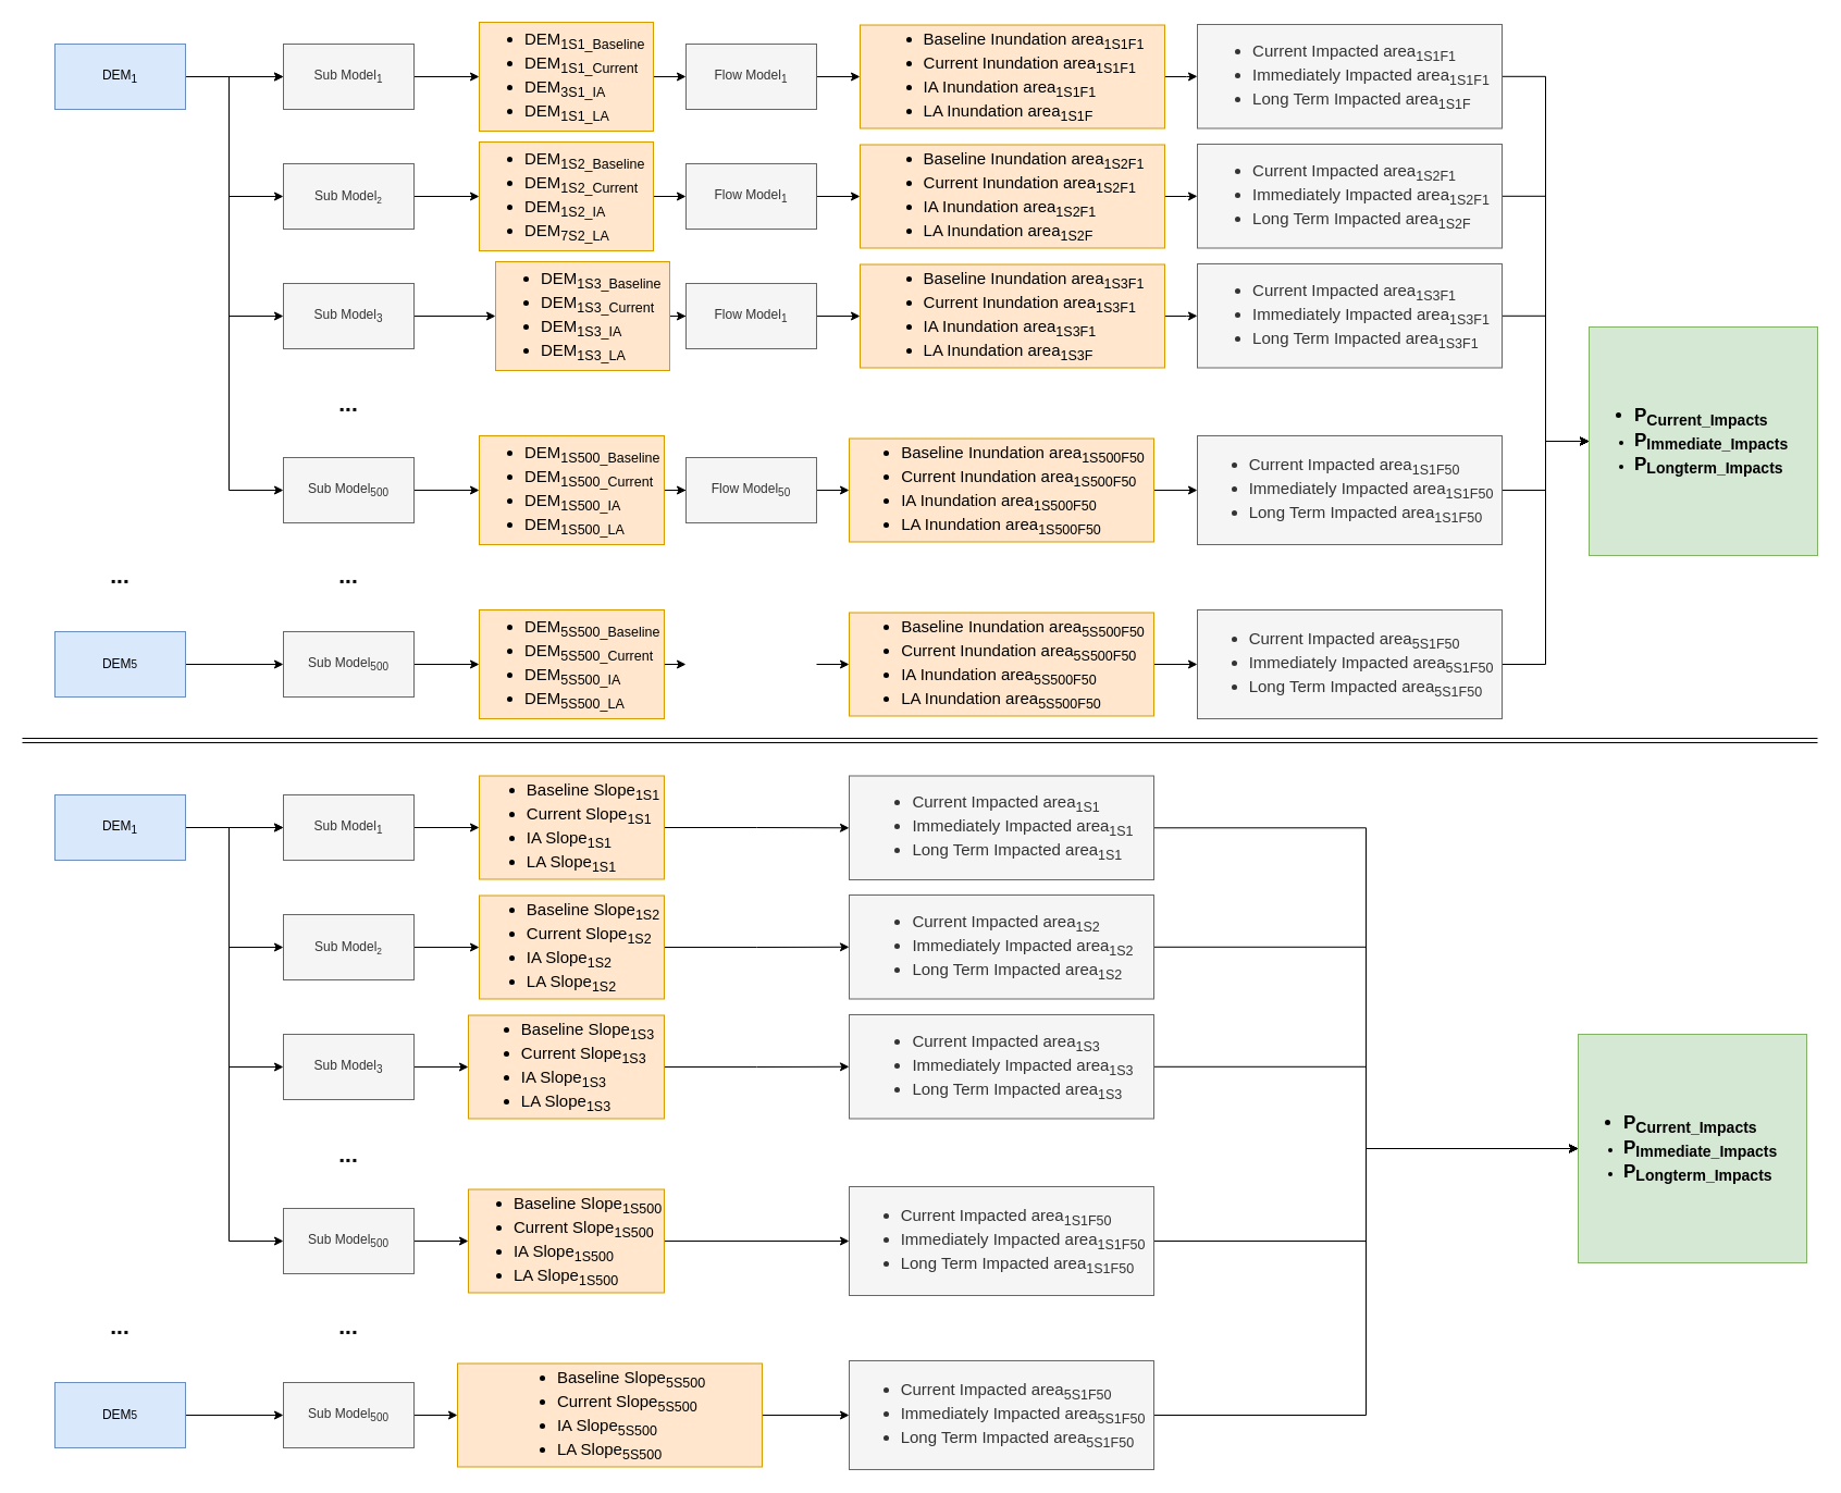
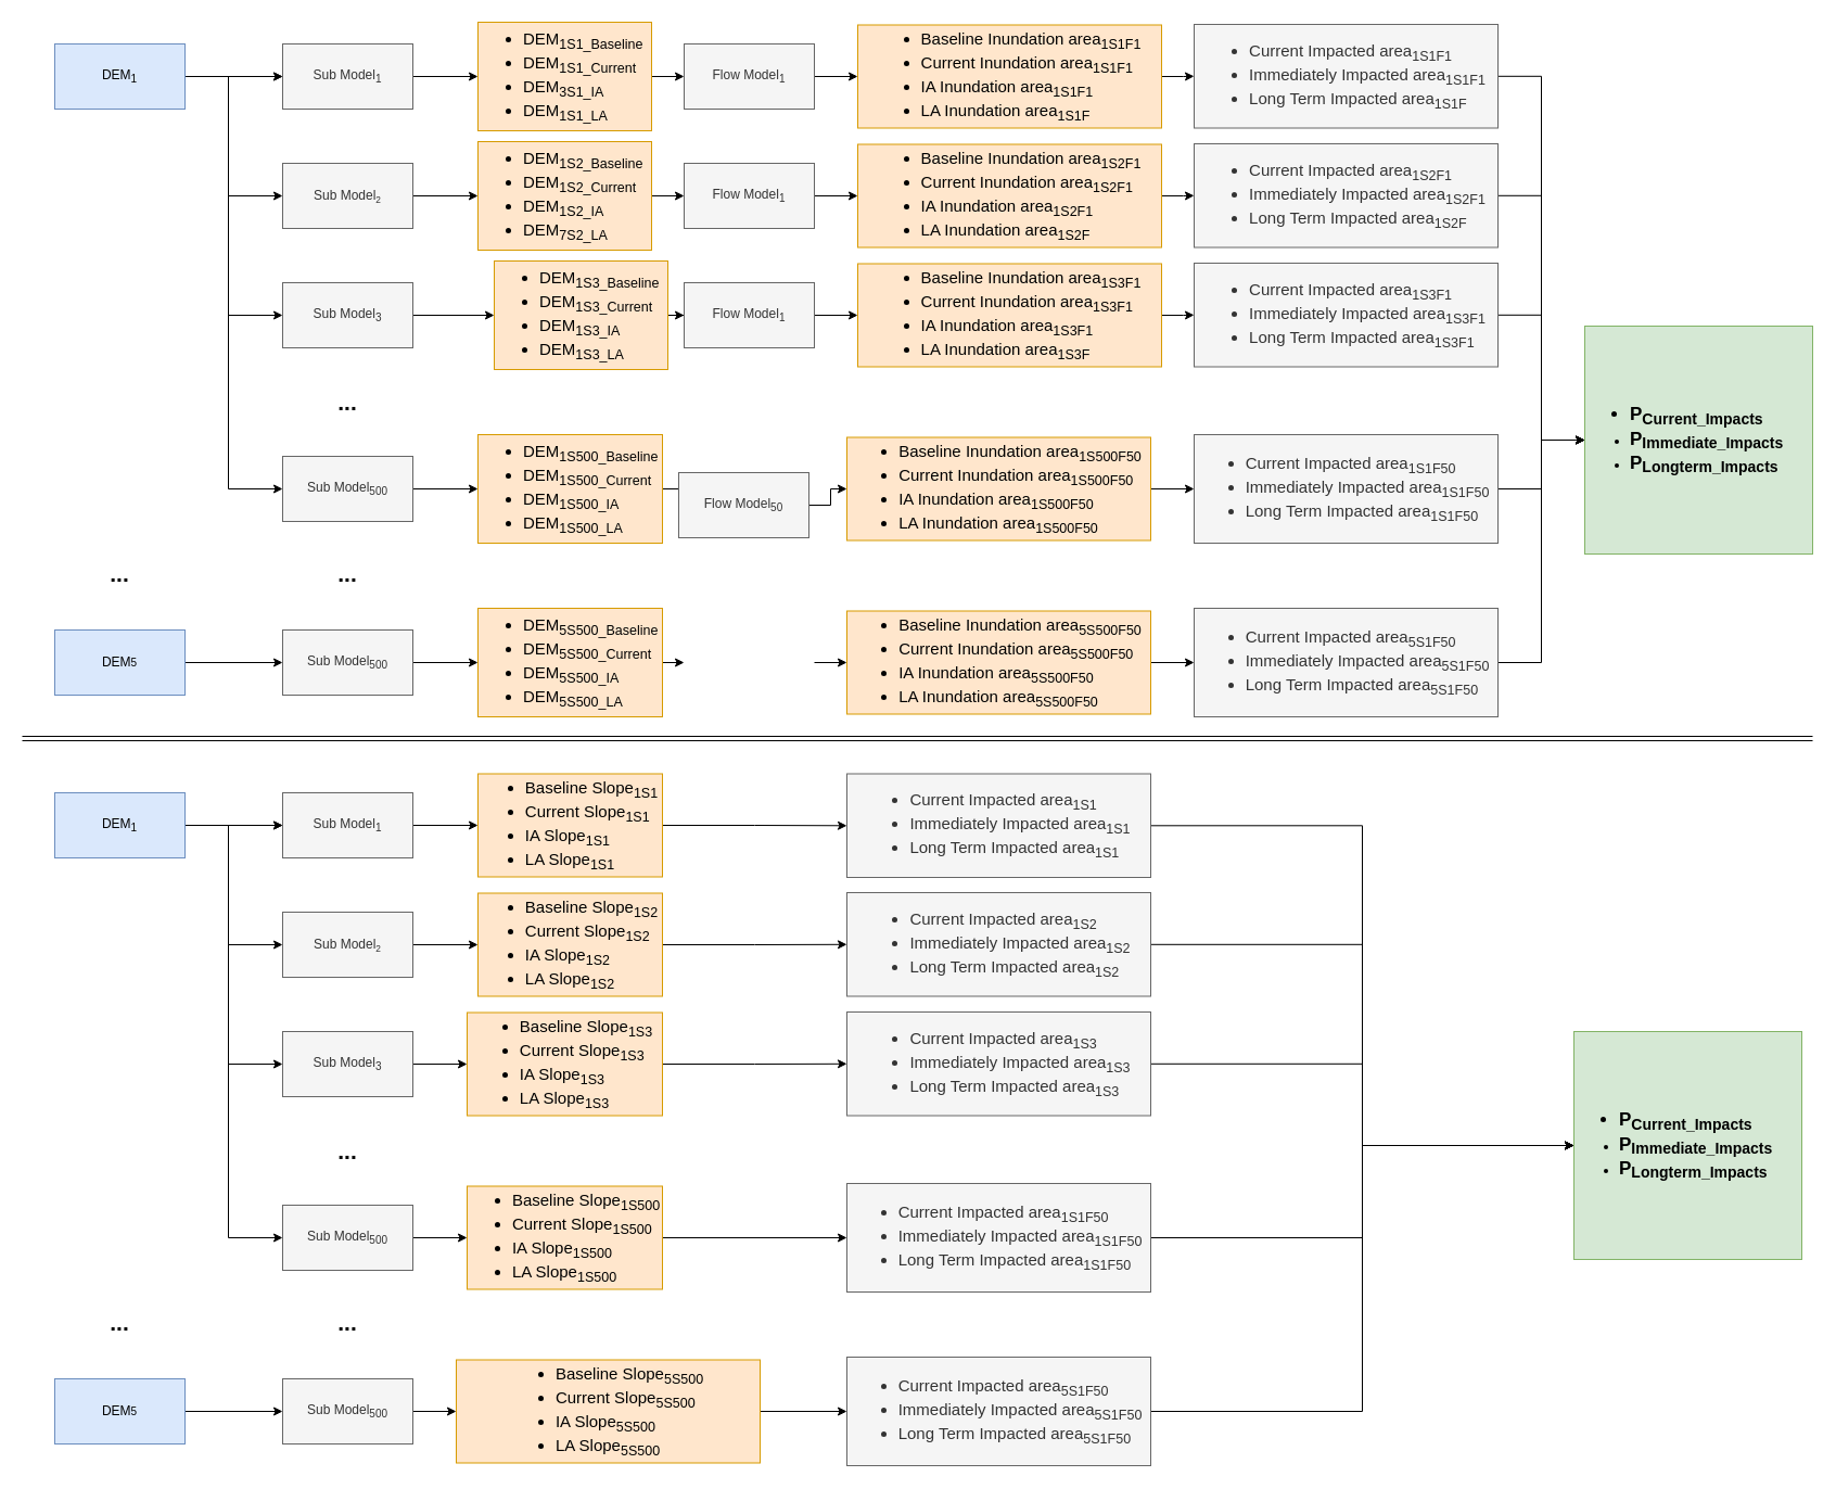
- <mxCell id="32" value="Flow Model&lt;sub&gt;50&lt;br&gt;&lt;/sub&gt;" style="whiteSpace=wrap;html=1;align=center;fillColor=#f5f5f5;strokeColor=#666666;rounded=0;fontColor=#333333;" vertex="1" parent="1"><mxGeometry x="630" y="420" width="120" height="60" as="geometry" /></mxCell>
+ <mxCell id="32" value="Flow Model&lt;sub&gt;50&lt;br&gt;&lt;/sub&gt;" style="whiteSpace=wrap;html=1;align=center;fillColor=#f5f5f5;strokeColor=#666666;rounded=0;fontColor=#333333;" vertex="1" parent="1"><mxGeometry x="625" y="435" width="120" height="60" as="geometry" /></mxCell>
